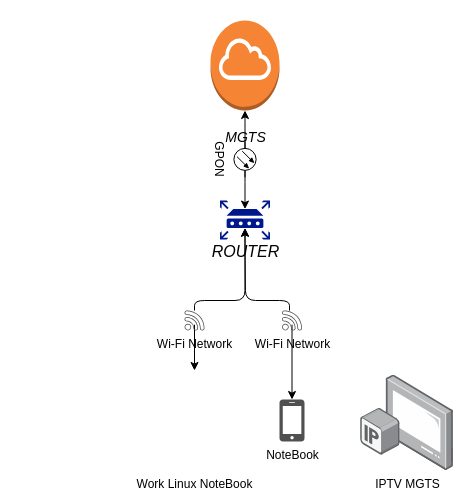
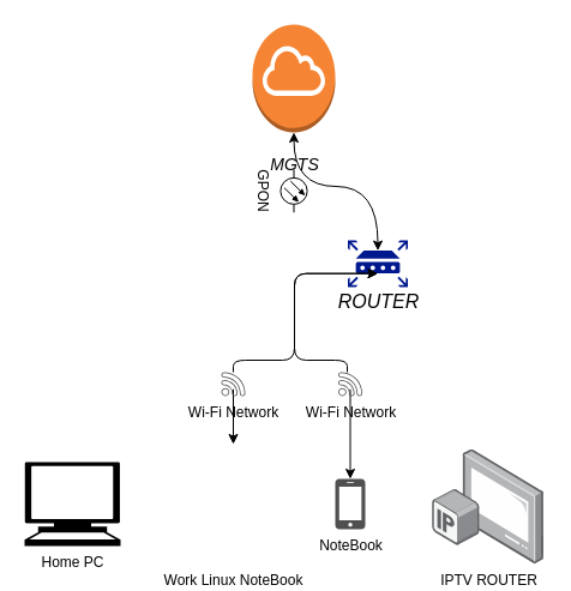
- <mxCell id="10" value="&lt;i&gt;&lt;font style=&quot;font-size: 16px ; line-height: 0%&quot;&gt;ROUTER&lt;/font&gt;&lt;/i&gt;" style="aspect=fixed;pointerEvents=1;shadow=0;dashed=0;html=1;strokeColor=none;labelPosition=center;verticalLabelPosition=bottom;verticalAlign=top;align=center;fillColor=#00188D;shape=mxgraph.mscae.enterprise.router" vertex="1" parent="1"><mxGeometry x="219.5" y="200" width="50" height="39" as="geometry" /></mxCell>
+ <mxCell id="10" value="&lt;i&gt;&lt;font style=&quot;font-size: 16px ; line-height: 0%&quot;&gt;ROUTER&lt;/font&gt;&lt;/i&gt;" style="aspect=fixed;pointerEvents=1;shadow=0;dashed=0;html=1;strokeColor=none;labelPosition=center;verticalLabelPosition=bottom;verticalAlign=top;align=center;fillColor=#00188D;shape=mxgraph.mscae.enterprise.router" vertex="1" parent="1"><mxGeometry x="289.5" y="200" width="50" height="39" as="geometry" /></mxCell>
+ <mxCell id="5" value="Home PC" style="shape=mxgraph.signs.tech.computer;html=1;pointerEvents=1;fillColor=#000000;strokeColor=none;verticalLabelPosition=bottom;verticalAlign=top;align=center;" vertex="1" parent="1"><mxGeometry x="20" y="385" width="80" height="70" as="geometry" /></mxCell>
- <mxCell id="7" value="&lt;div&gt;IPTV MGTS&lt;/div&gt;" style="points=[];aspect=fixed;html=1;align=center;shadow=0;dashed=0;image;image=img/lib/allied_telesis/computer_and_terminals/IP_TV.svg;" vertex="1" parent="1"><mxGeometry x="360" y="374.6" width="93.13" height="95.4" as="geometry" /></mxCell>
+ <mxCell id="7" value="&lt;div&gt;IPTV ROUTER&lt;/div&gt;" style="points=[];aspect=fixed;html=1;align=center;shadow=0;dashed=0;image;image=img/lib/allied_telesis/computer_and_terminals/IP_TV.svg;" vertex="1" parent="1"><mxGeometry x="360" y="374.6" width="93.13" height="95.4" as="geometry" /></mxCell>
